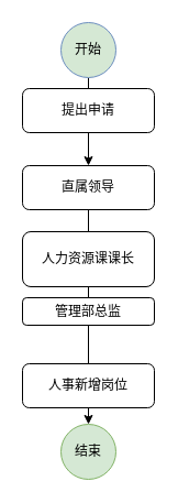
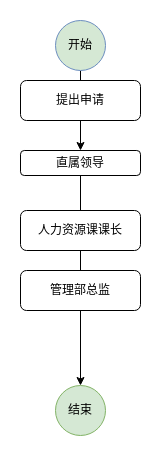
- <mxCell id="3" value="直属领导" style="rounded=1;whiteSpace=wrap;html=1;fontSize=12;glass=0;strokeWidth=1;shadow=0;" vertex="1" parent="1"><mxGeometry x="20" y="150" width="120" height="40" as="geometry" /></mxCell>
+ <mxCell id="3" value="直属领导" style="rounded=1;whiteSpace=wrap;html=1;fontSize=12;glass=0;strokeWidth=1;shadow=0;" vertex="1" parent="1"><mxGeometry x="20" y="150" width="120" height="25" as="geometry" /></mxCell>
- <mxCell id="8" value="人力资源课课长" style="rounded=1;whiteSpace=wrap;html=1;fontSize=12;glass=0;strokeWidth=1;shadow=0;" vertex="1" parent="1"><mxGeometry x="20" y="210" width="120" height="50" as="geometry" /></mxCell>
+ <mxCell id="8" value="人力资源课课长" style="rounded=1;whiteSpace=wrap;html=1;fontSize=12;glass=0;strokeWidth=1;shadow=0;" vertex="1" parent="1"><mxGeometry x="20" y="210" width="120" height="40" as="geometry" /></mxCell>
- <mxCell id="9" value="管理部总监" style="rounded=1;whiteSpace=wrap;html=1;fontSize=12;glass=0;strokeWidth=1;shadow=0;" vertex="1" parent="1"><mxGeometry x="20" y="270" width="120" height="25" as="geometry" /></mxCell>
+ <mxCell id="9" value="管理部总监" style="rounded=1;whiteSpace=wrap;html=1;fontSize=12;glass=0;strokeWidth=1;shadow=0;" vertex="1" parent="1"><mxGeometry x="20" y="270" width="120" height="40" as="geometry" /></mxCell>
- <mxCell id="10" value="人事新增岗位" style="rounded=1;whiteSpace=wrap;html=1;fontSize=12;glass=0;strokeWidth=1;shadow=0;" vertex="1" parent="1"><mxGeometry x="20" y="330" width="120" height="40" as="geometry" /></mxCell>
